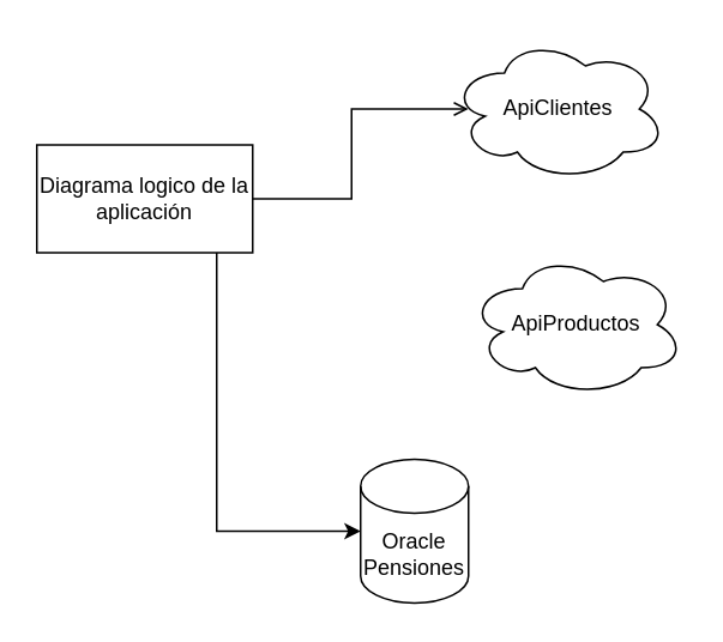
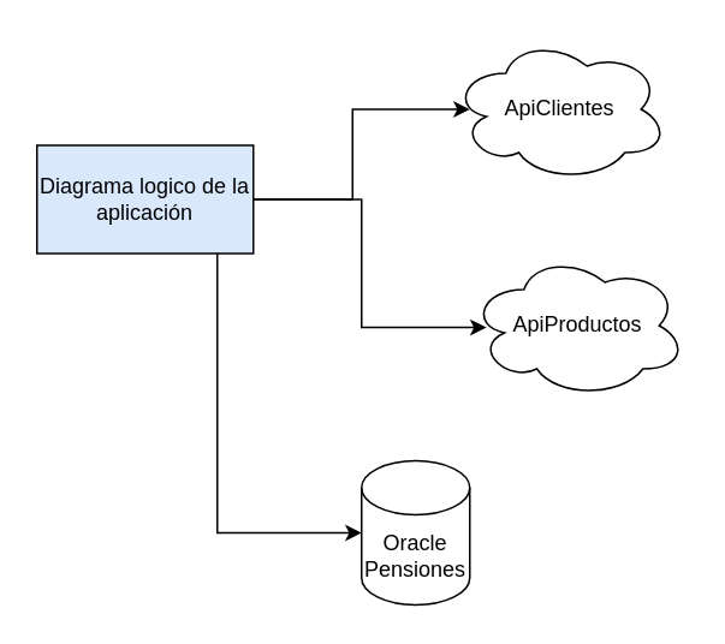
- <mxCell id="2" style="edgeStyle=orthogonalEdgeStyle;rounded=0;orthogonalLoop=1;jettySize=auto;html=1;entryX=0.083;entryY=0.5;entryDx=0;entryDy=0;entryPerimeter=0;endArrow=open;" edge="1" parent="1" source="5" target="6"><mxGeometry relative="1" as="geometry" /></mxCell>
+ <mxCell id="2" style="edgeStyle=orthogonalEdgeStyle;rounded=0;orthogonalLoop=1;jettySize=auto;html=1;entryX=0.083;entryY=0.5;entryDx=0;entryDy=0;entryPerimeter=0;" edge="1" parent="1" source="5" target="6"><mxGeometry relative="1" as="geometry" /></mxCell>
- <mxCell id="5" value="Diagrama logico de la aplicación" style="rounded=0;whiteSpace=wrap;html=1;" vertex="1" parent="1"><mxGeometry x="20" y="80" width="120" height="60" as="geometry" /></mxCell>
+ <mxCell id="5" value="Diagrama logico de la aplicación" style="rounded=0;whiteSpace=wrap;html=1;fillColor=#dae8fc;" vertex="1" parent="1"><mxGeometry x="20" y="80" width="120" height="60" as="geometry" /></mxCell>
+ <mxCell id="3" style="edgeStyle=orthogonalEdgeStyle;rounded=0;orthogonalLoop=1;jettySize=auto;html=1;entryX=0.077;entryY=0.513;entryDx=0;entryDy=0;entryPerimeter=0;" edge="1" parent="1" source="5" target="7"><mxGeometry relative="1" as="geometry" /></mxCell>
